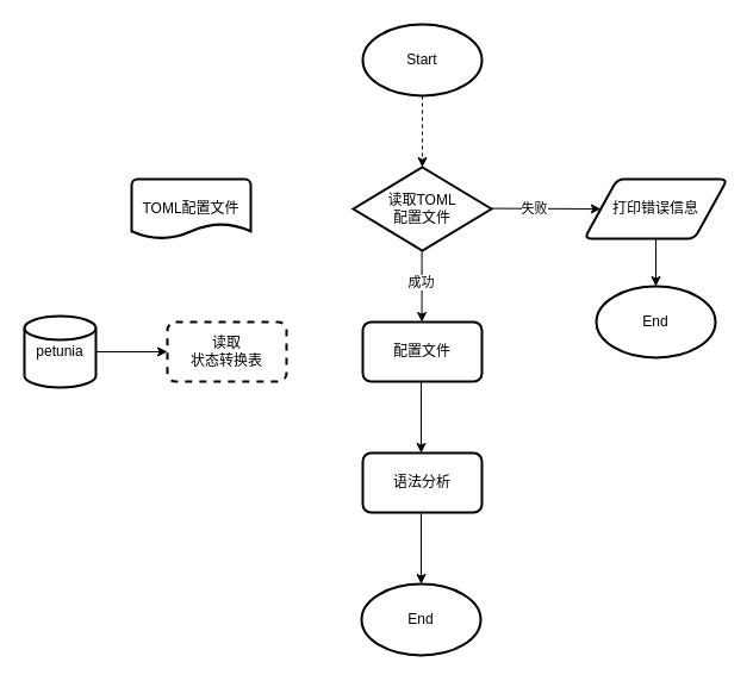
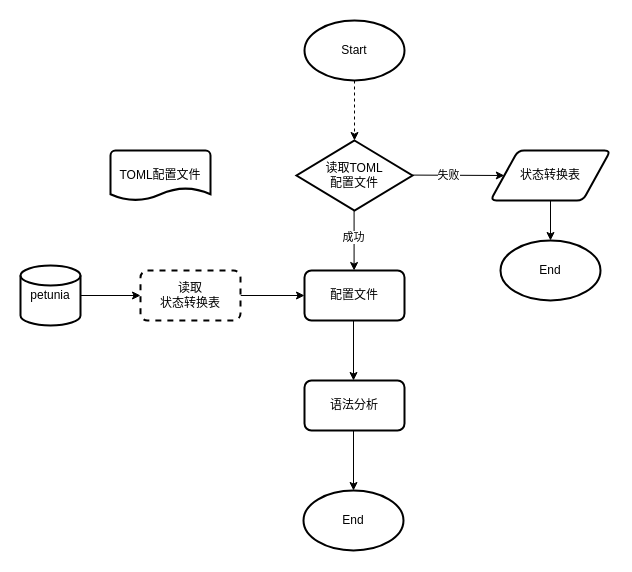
- <mxCell id="18" value="打印错误信息" style="shape=parallelogram;html=1;strokeWidth=2;perimeter=parallelogramPerimeter;whiteSpace=wrap;rounded=1;arcSize=12;size=0.23;" vertex="1" parent="1"><mxGeometry x="490" y="150" width="120" height="50" as="geometry" /></mxCell>
+ <mxCell id="18" value="状态转换表" style="shape=parallelogram;html=1;strokeWidth=2;perimeter=parallelogramPerimeter;whiteSpace=wrap;rounded=1;arcSize=12;size=0.23;" vertex="1" parent="1"><mxGeometry x="490" y="150" width="120" height="50" as="geometry" /></mxCell>
+ <mxCell id="17" value="" style="endArrow=classic;html=1;rounded=0;exitX=1;exitY=0.5;exitDx=0;exitDy=0;entryX=0;entryY=0.5;entryDx=0;entryDy=0;" edge="1" parent="1" source="21" target="10"><mxGeometry width="50" height="50" relative="1" as="geometry"><mxPoint x="250" y="330" as="sourcePoint" /><mxPoint x="317.8" y="330" as="targetPoint" /></mxGeometry></mxCell>
